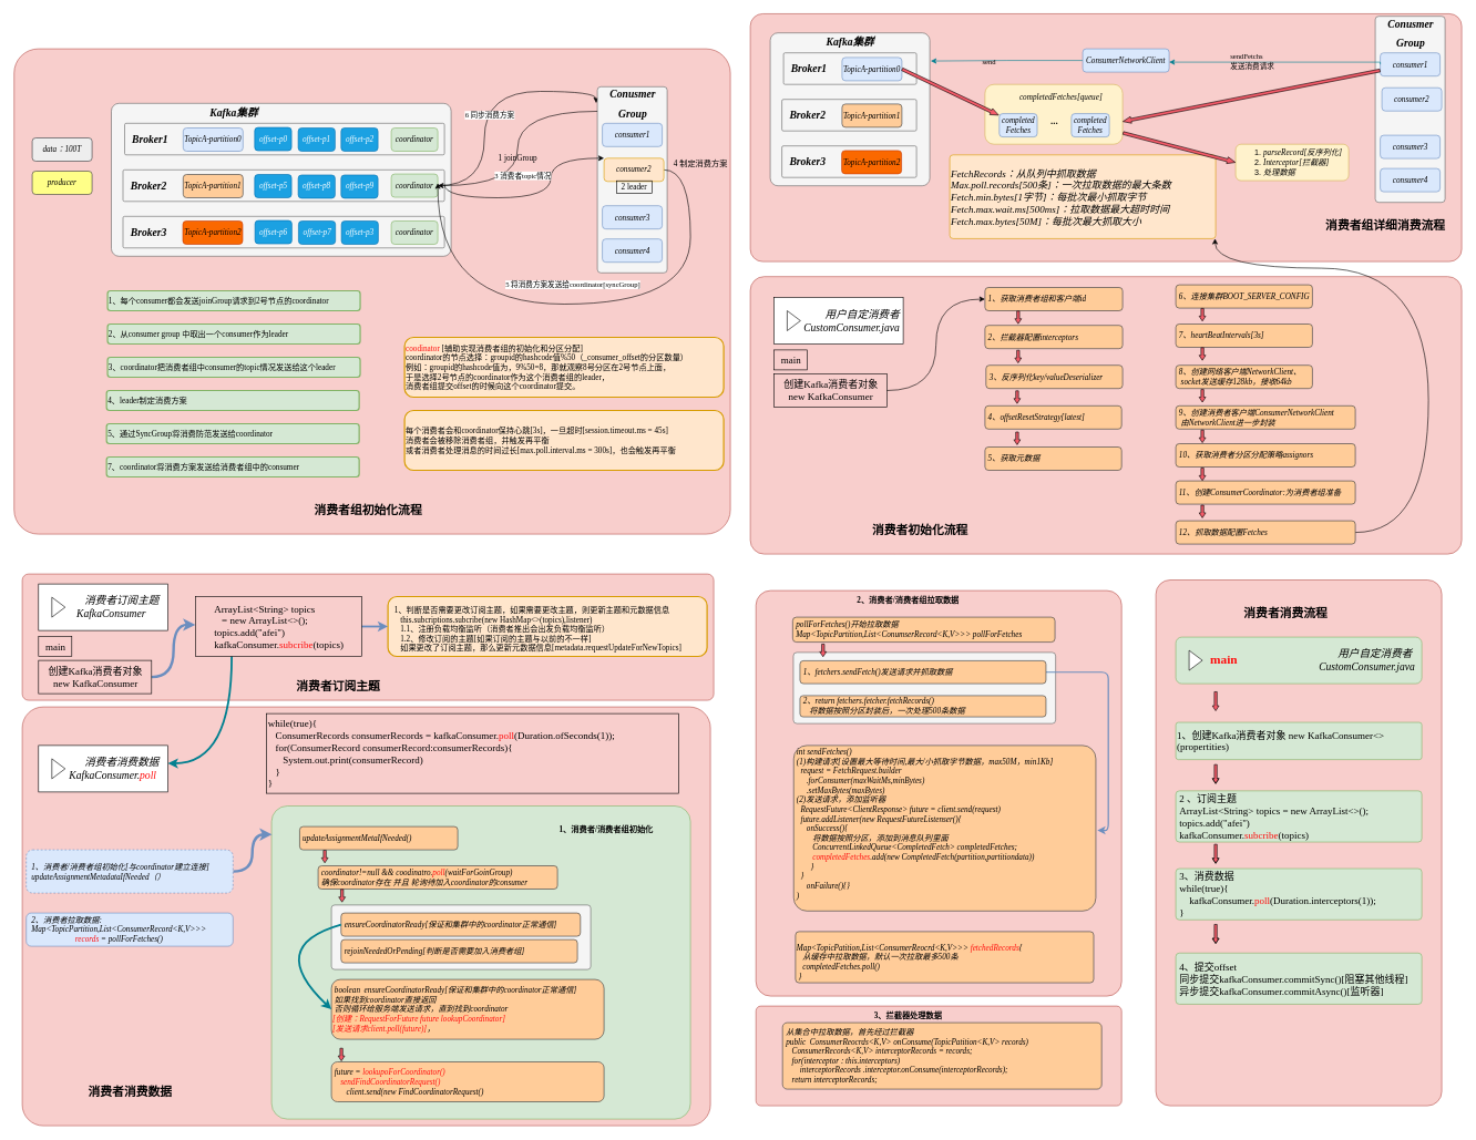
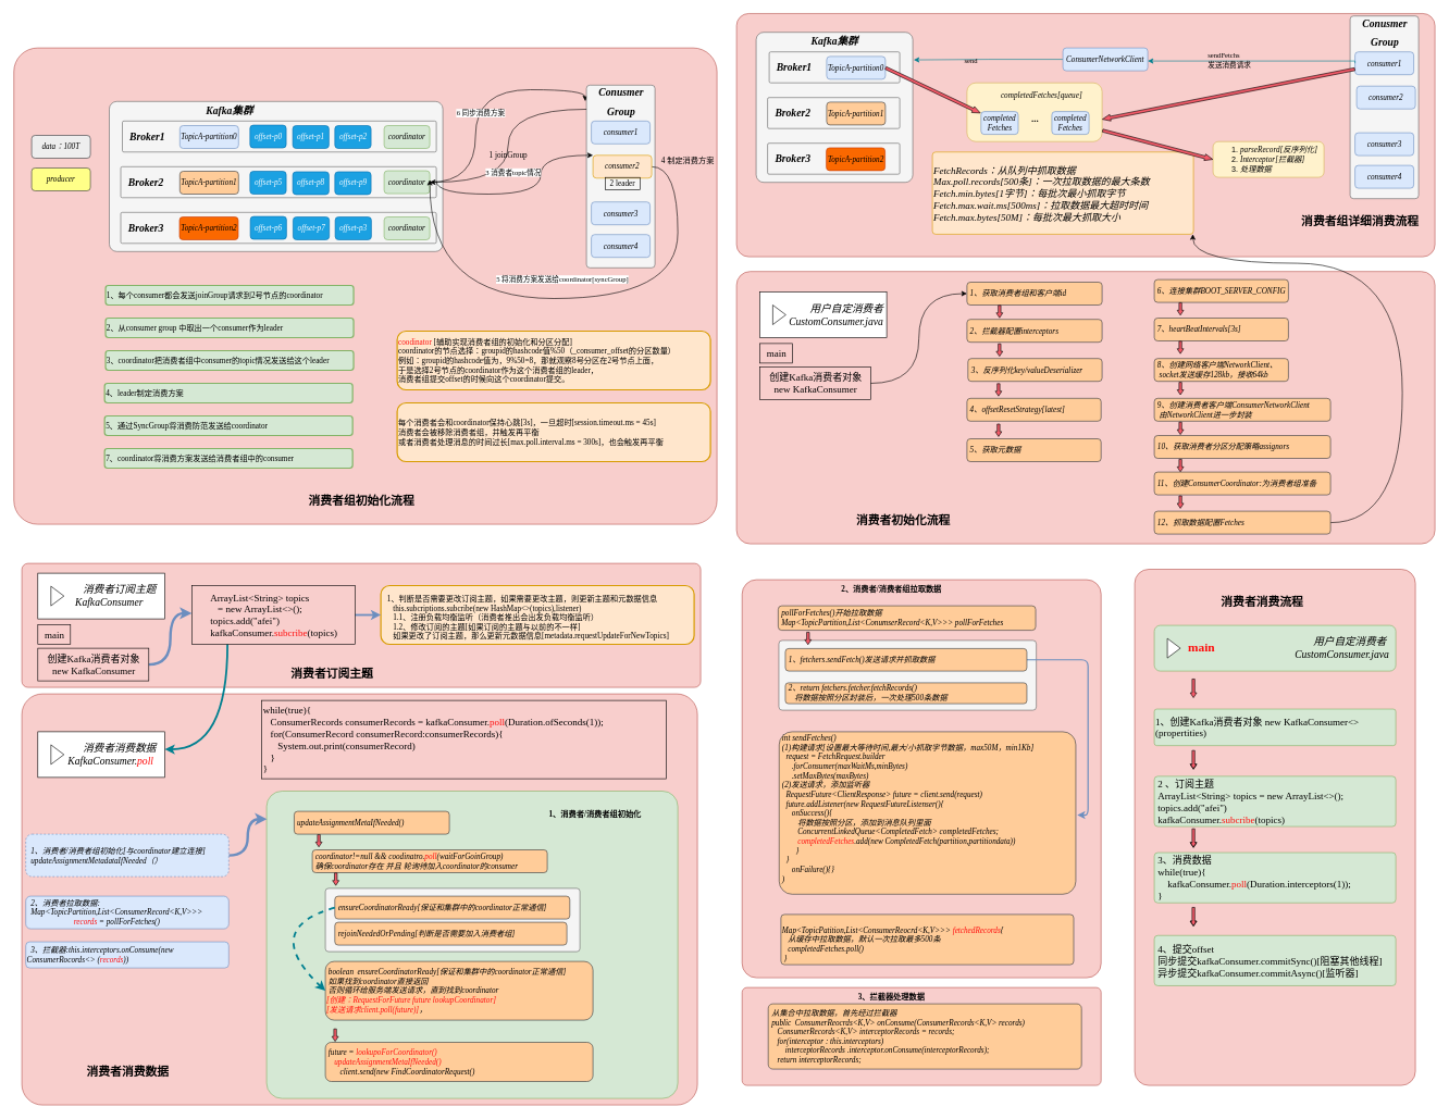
- <mxCell id="151" value="" style="endArrow=classic;html=1;strokeColor=#028090;strokeWidth=3;fontColor=#FF0D0D;fillColor=#F45B69;curved=1;entryX=0;entryY=0.5;entryDx=0;entryDy=0;exitX=0;exitY=0.5;exitDx=0;exitDy=0;" parent="1" source="148" target="150" edge="1"><mxGeometry width="50" height="50" relative="1" as="geometry"><mxPoint x="428" y="1458" as="sourcePoint" /><mxPoint x="478" y="1408" as="targetPoint" /><Array as="points"><mxPoint x="398" y="1423" /></Array></mxGeometry></mxCell>
+ <mxCell id="151" value="" style="endArrow=classic;html=1;strokeColor=#028090;strokeWidth=3;fontColor=#FF0D0D;fillColor=#F45B69;curved=1;entryX=0;entryY=0.5;entryDx=0;entryDy=0;exitX=0;exitY=0.5;exitDx=0;exitDy=0;dashed=1;" parent="1" source="148" target="150" edge="1"><mxGeometry width="50" height="50" relative="1" as="geometry"><mxPoint x="428" y="1458" as="sourcePoint" /><mxPoint x="478" y="1408" as="targetPoint" /><Array as="points"><mxPoint x="398" y="1423" /></Array></mxGeometry></mxCell>
+ <mxCell id="143" value="&lt;i style=&quot;&quot;&gt;&lt;font face=&quot;楷体&quot;&gt;&amp;nbsp; 3、拦截器:this.interceptors.onConsume(new ConsumerRocords&amp;lt;&amp;gt; (&lt;font color=&quot;#ff0d0d&quot;&gt;records&lt;/font&gt;))&lt;br&gt;&lt;/font&gt;&lt;/i&gt;" style="rounded=1;whiteSpace=wrap;html=1;strokeWidth=1;fillColor=#dae8fc;strokeColor=#6c8ebf;align=left;" parent="1" vertex="1"><mxGeometry x="39" y="1443" width="311" height="40" as="geometry" /></mxCell>
- <mxCell id="163" value="&lt;font face=&quot;楷体&quot;&gt;&lt;i&gt;&amp;nbsp;从集合中拉取数据，首先经过拦截器&lt;br&gt;&amp;nbsp;public&amp;nbsp; ConsumerReocrds&amp;lt;K,V&amp;gt; onConsume(TopicPatition&amp;lt;K,V&amp;gt; records)&lt;br&gt;&amp;nbsp; &amp;nbsp; ConsumerRecords&amp;lt;K,V&amp;gt; interceptorRecords = records;&lt;br&gt;&amp;nbsp; &amp;nbsp; for(interceptor : this.interceptors)&lt;br&gt;&amp;nbsp; &amp;nbsp; &amp;nbsp; &amp;nbsp;&amp;nbsp;&lt;/i&gt;&lt;/font&gt;&lt;i style=&quot;font-family: 楷体;&quot;&gt;interceptorRecords&amp;nbsp;&lt;/i&gt;&lt;font face=&quot;楷体&quot;&gt;&lt;i&gt;.interceptor.onConsume(&lt;/i&gt;&lt;/font&gt;&lt;i style=&quot;font-family: 楷体;&quot;&gt;interceptorRecords&lt;/i&gt;&lt;font face=&quot;楷体&quot;&gt;&lt;i&gt;);&lt;br&gt;&amp;nbsp; &amp;nbsp; return interceptorRecords;&lt;br&gt;&lt;/i&gt;&lt;/font&gt;" style="rounded=1;whiteSpace=wrap;html=1;strokeWidth=1;fillColor=#ffcc99;strokeColor=#36393d;align=left;arcSize=7;" parent="1" vertex="1"><mxGeometry x="1176.5" y="1538" width="480" height="100" as="geometry" /></mxCell>
+ <mxCell id="163" value="&lt;font face=&quot;楷体&quot;&gt;&lt;i&gt;&amp;nbsp;从集合中拉取数据，首先经过拦截器&lt;br&gt;&amp;nbsp;public&amp;nbsp; ConsumerReocrds&amp;lt;K,V&amp;gt; onConsume(ConsumerRecords&amp;lt;K,V&amp;gt; records)&lt;br&gt;&amp;nbsp; &amp;nbsp; ConsumerRecords&amp;lt;K,V&amp;gt; interceptorRecords = records;&lt;br&gt;&amp;nbsp; &amp;nbsp; for(interceptor : this.interceptors)&lt;br&gt;&amp;nbsp; &amp;nbsp; &amp;nbsp; &amp;nbsp;&amp;nbsp;&lt;/i&gt;&lt;/font&gt;&lt;i style=&quot;font-family: 楷体;&quot;&gt;interceptorRecords&amp;nbsp;&lt;/i&gt;&lt;font face=&quot;楷体&quot;&gt;&lt;i&gt;.interceptor.onConsume(&lt;/i&gt;&lt;/font&gt;&lt;i style=&quot;font-family: 楷体;&quot;&gt;interceptorRecords&lt;/i&gt;&lt;font face=&quot;楷体&quot;&gt;&lt;i&gt;);&lt;br&gt;&amp;nbsp; &amp;nbsp; return interceptorRecords;&lt;br&gt;&lt;/i&gt;&lt;/font&gt;" style="rounded=1;whiteSpace=wrap;html=1;strokeWidth=1;fillColor=#ffcc99;strokeColor=#36393d;align=left;arcSize=7;" parent="1" vertex="1"><mxGeometry x="1176.5" y="1538" width="480" height="100" as="geometry" /></mxCell>
- <mxCell id="152" value="&lt;font face=&quot;楷体&quot;&gt;&lt;i&gt;&amp;nbsp;future = &lt;font color=&quot;#ff0d0d&quot;&gt;lookupoForCoordinator()&lt;/font&gt;&lt;br&gt;&amp;nbsp; &amp;nbsp;&lt;font color=&quot;#ff0d0d&quot;&gt; sendFindCoordinatorRequest()&lt;/font&gt;&lt;br&gt;&amp;nbsp; &amp;nbsp; &amp;nbsp; &amp;nbsp;client.send(new FindCoordinatorRequest()&lt;br&gt;&lt;/i&gt;&lt;/font&gt;" style="rounded=1;whiteSpace=wrap;html=1;strokeWidth=1;fillColor=#ffcc99;strokeColor=#36393d;align=left;" parent="1" vertex="1"><mxGeometry x="498" y="1597" width="410" height="60" as="geometry" /></mxCell>
+ <mxCell id="152" value="&lt;font face=&quot;楷体&quot;&gt;&lt;i&gt;&amp;nbsp;future = &lt;font color=&quot;#ff0d0d&quot;&gt;lookupoForCoordinator()&lt;/font&gt;&lt;br&gt;&amp;nbsp; &amp;nbsp;&lt;font color=&quot;#ff0d0d&quot;&gt; updateAssignmentMetaIfNeeded()&lt;/font&gt;&lt;br&gt;&amp;nbsp; &amp;nbsp; &amp;nbsp; &amp;nbsp;client.send(new FindCoordinatorRequest()&lt;br&gt;&lt;/i&gt;&lt;/font&gt;" style="rounded=1;whiteSpace=wrap;html=1;strokeWidth=1;fillColor=#ffcc99;strokeColor=#36393d;align=left;" parent="1" vertex="1"><mxGeometry x="498" y="1597" width="410" height="60" as="geometry" /></mxCell>
